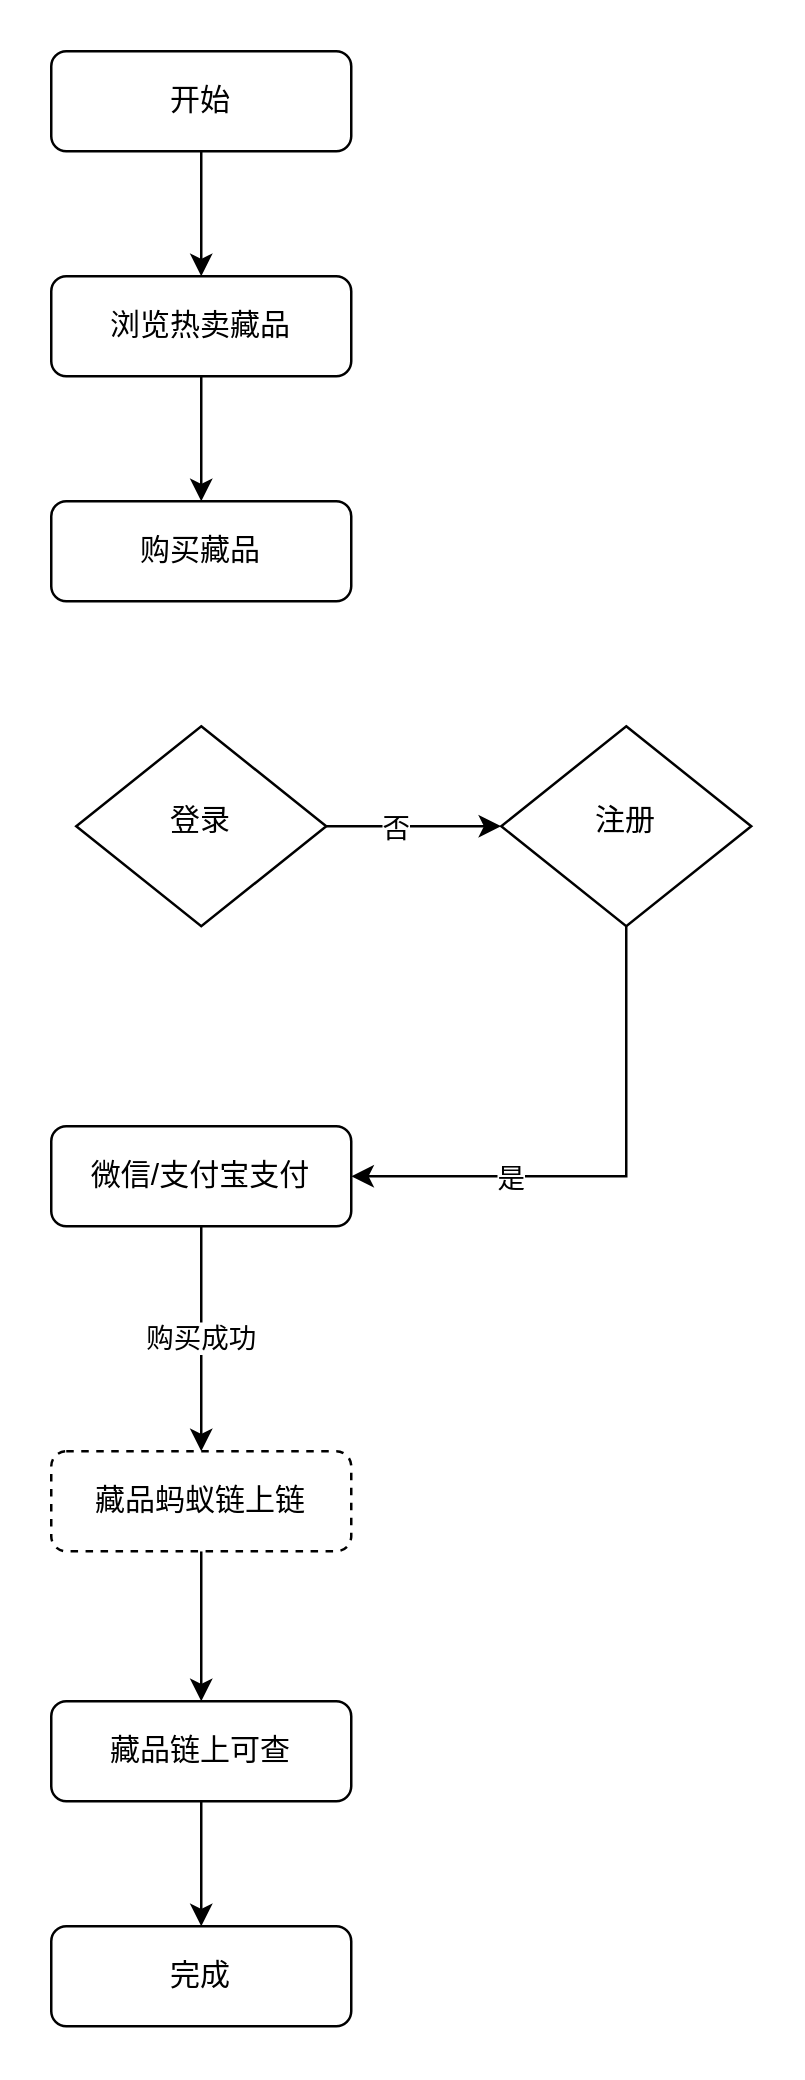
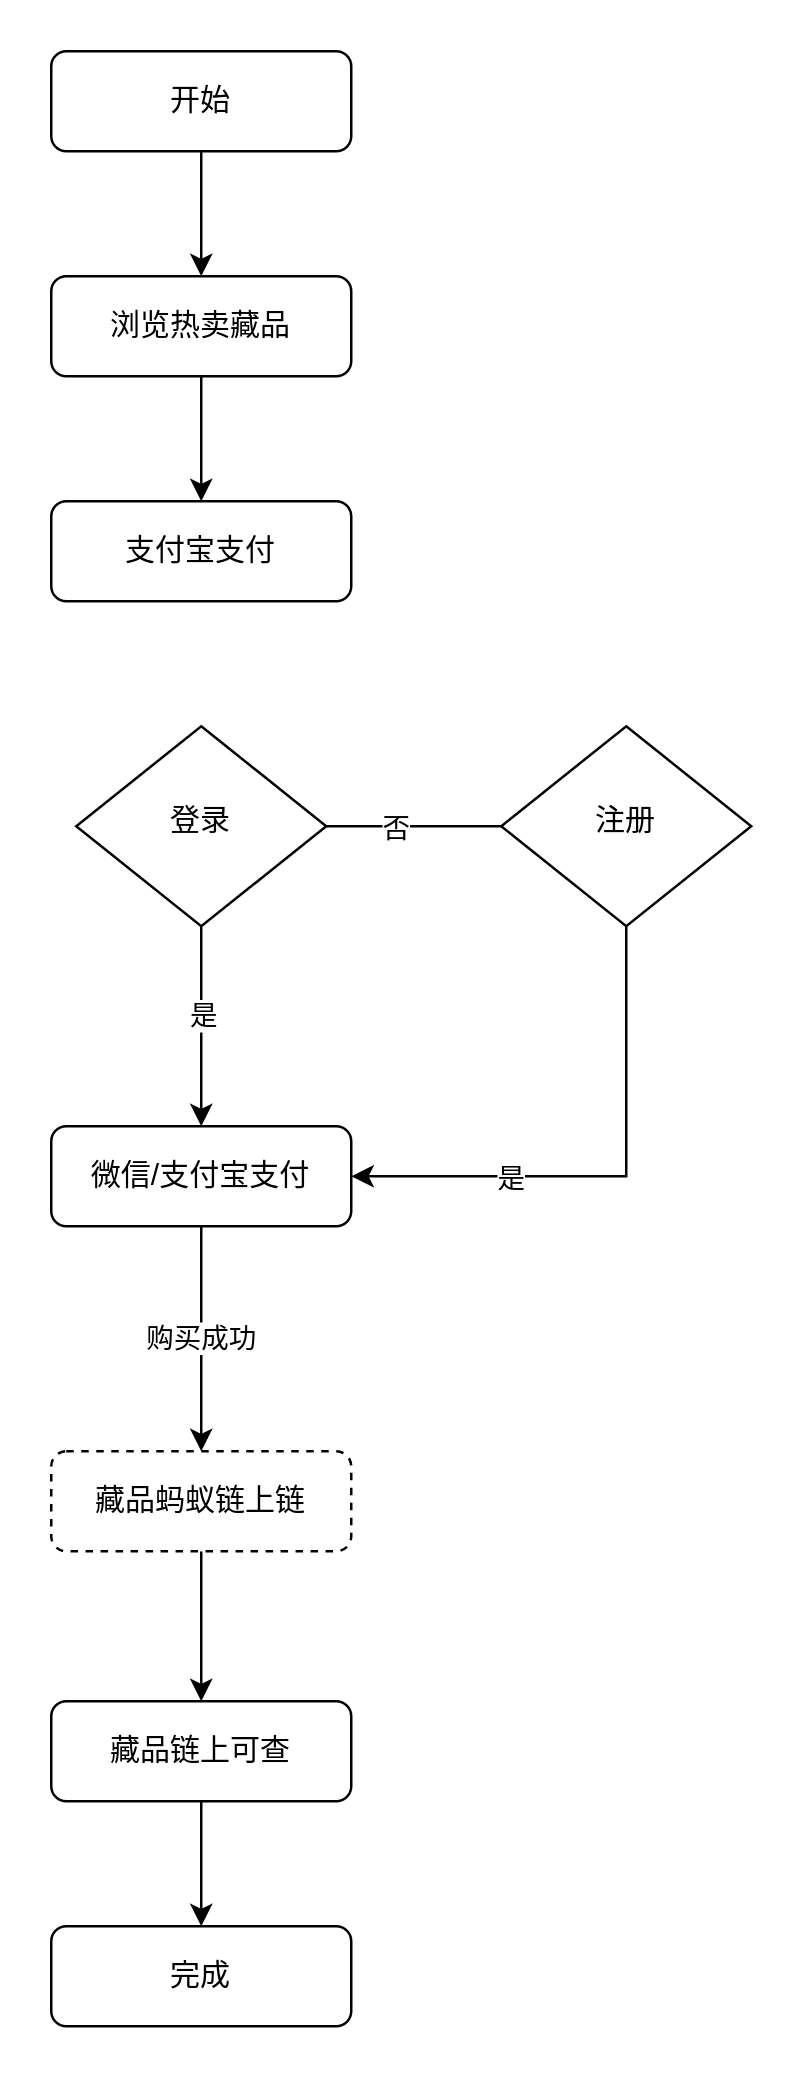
- <mxCell id="4" value="购买藏品" style="rounded=1;whiteSpace=wrap;html=1;fontSize=12;glass=0;strokeWidth=1;shadow=0;" vertex="1" parent="1"><mxGeometry x="20" y="200" width="120" height="40" as="geometry" /></mxCell>
+ <mxCell id="4" value="支付宝支付" style="rounded=1;whiteSpace=wrap;html=1;fontSize=12;glass=0;strokeWidth=1;shadow=0;" vertex="1" parent="1"><mxGeometry x="20" y="200" width="120" height="40" as="geometry" /></mxCell>
- <mxCell id="5" style="edgeStyle=orthogonalEdgeStyle;rounded=0;orthogonalLoop=1;jettySize=auto;html=1;entryX=0;entryY=0.5;entryDx=0;entryDy=0;" edge="1" parent="1" source="9" target="14"><mxGeometry relative="1" as="geometry" /></mxCell>
+ <mxCell id="5" style="edgeStyle=orthogonalEdgeStyle;rounded=0;orthogonalLoop=1;jettySize=auto;html=1;entryX=0;entryY=0.5;entryDx=0;entryDy=0;endArrow=none;" edge="1" parent="1" source="9" target="14"><mxGeometry relative="1" as="geometry" /></mxCell>
+ <mxCell id="7" style="edgeStyle=orthogonalEdgeStyle;rounded=0;orthogonalLoop=1;jettySize=auto;html=1;entryX=0.5;entryY=0;entryDx=0;entryDy=0;" edge="1" parent="1" source="9" target="18"><mxGeometry relative="1" as="geometry" /></mxCell>
+ <mxCell id="8" value="是" style="edgeLabel;html=1;align=center;verticalAlign=middle;resizable=0;points=[];" vertex="1" connectable="0" parent="7"><mxGeometry x="-0.137" relative="1" as="geometry"><mxPoint as="offset" /></mxGeometry></mxCell>
